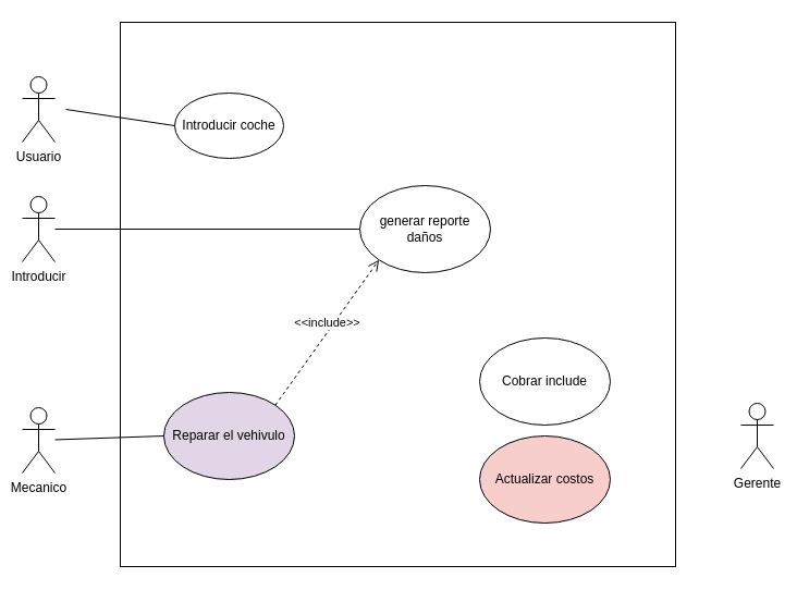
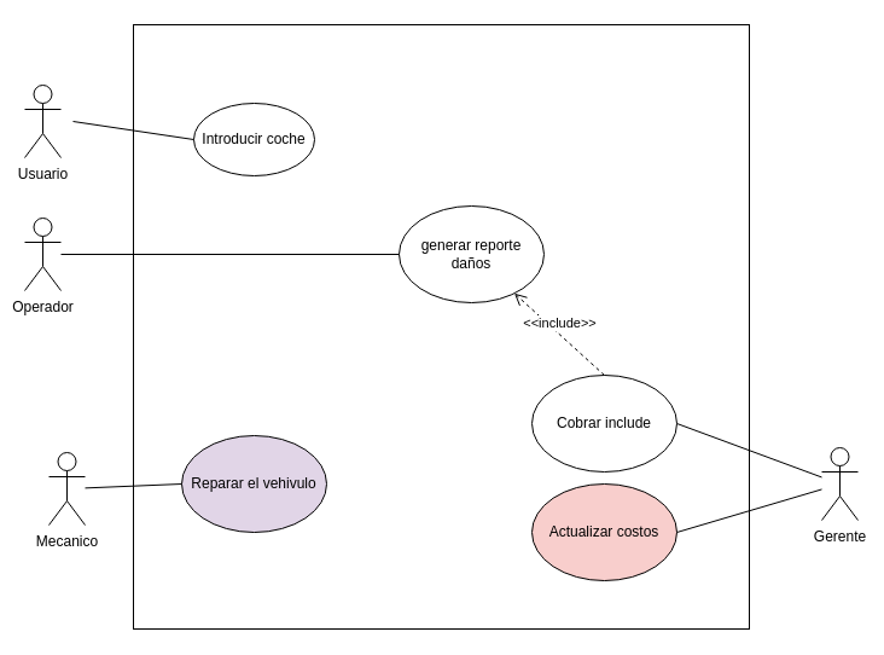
- <mxCell id="11" value="Introducir" style="shape=umlActor;verticalLabelPosition=bottom;verticalAlign=top;html=1;outlineConnect=0;" vertex="1" parent="1"><mxGeometry x="20" y="180" width="30" height="60" as="geometry" /></mxCell>
+ <mxCell id="11" value="Operador" style="shape=umlActor;verticalLabelPosition=bottom;verticalAlign=top;html=1;outlineConnect=0;" vertex="1" parent="1"><mxGeometry x="20" y="180" width="30" height="60" as="geometry" /></mxCell>
+ <mxCell id="13" value="&amp;lt;&amp;lt;include&amp;gt;&amp;gt;" style="html=1;verticalAlign=bottom;endArrow=open;dashed=1;endSize=8;elbow=vertical;rounded=0;exitX=0.5;exitY=0;exitDx=0;exitDy=0;" edge="1" parent="1" source="9" target="7"><mxGeometry relative="1" as="geometry"><mxPoint x="430" y="300" as="sourcePoint" /><mxPoint x="350" y="300" as="targetPoint" /></mxGeometry></mxCell>
- <mxCell id="12" value="&amp;lt;&amp;lt;include&amp;gt;&amp;gt;" style="html=1;verticalAlign=bottom;endArrow=open;dashed=1;endSize=8;elbow=vertical;rounded=0;entryX=0;entryY=1;entryDx=0;entryDy=0;exitX=1;exitY=0;exitDx=0;exitDy=0;" edge="1" parent="1" source="6" target="7"><mxGeometry relative="1" as="geometry"><mxPoint x="290" y="200" as="sourcePoint" /><mxPoint x="350" y="300" as="targetPoint" /></mxGeometry></mxCell>
+ <mxCell id="18" value="" style="endArrow=none;html=1;rounded=0;exitX=1;exitY=0.5;exitDx=0;exitDy=0;" edge="1" parent="1" source="9" target="10"><mxGeometry width="50" height="50" relative="1" as="geometry"><mxPoint x="360" y="330" as="sourcePoint" /><mxPoint x="640" y="420" as="targetPoint" /></mxGeometry></mxCell>
- <mxCell id="5" value="Mecanico" style="shape=umlActor;verticalLabelPosition=bottom;verticalAlign=top;html=1;outlineConnect=0;" vertex="1" parent="1"><mxGeometry x="20" y="374" width="30" height="60" as="geometry" /></mxCell>
+ <mxCell id="5" value="Mecanico" style="shape=umlActor;verticalLabelPosition=bottom;verticalAlign=top;html=1;outlineConnect=0;" vertex="1" parent="1"><mxGeometry x="40" y="374" width="30" height="60" as="geometry" /></mxCell>
+ <mxCell id="17" value="" style="endArrow=none;html=1;rounded=0;entryX=1;entryY=0.5;entryDx=0;entryDy=0;" edge="1" parent="1" source="10" target="8"><mxGeometry width="50" height="50" relative="1" as="geometry"><mxPoint x="640" y="420" as="sourcePoint" /><mxPoint x="570" y="350" as="targetPoint" /></mxGeometry></mxCell>
